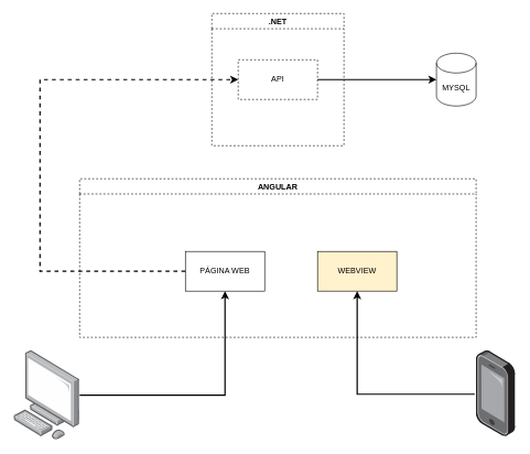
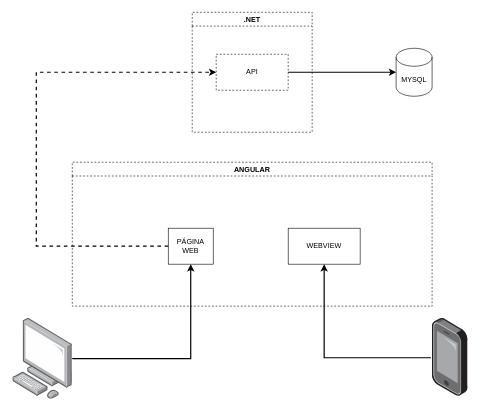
- <mxCell id="6" value="PÁGINA WEB" style="rounded=0;whiteSpace=wrap;html=1;" vertex="1" parent="4"><mxGeometry x="160" y="110" width="120" height="60" as="geometry" /></mxCell>
+ <mxCell id="6" value="PÁGINA WEB" style="rounded=0;whiteSpace=wrap;html=1;" vertex="1" parent="4"><mxGeometry x="160" y="110" width="75" height="60" as="geometry" /></mxCell>
- <mxCell id="5" value="WEBVIEW" style="rounded=0;whiteSpace=wrap;html=1;fillColor=#fff2cc;" vertex="1" parent="4"><mxGeometry x="360" y="110" width="120" height="60" as="geometry" /></mxCell>
+ <mxCell id="5" value="WEBVIEW" style="rounded=0;whiteSpace=wrap;html=1;" vertex="1" parent="4"><mxGeometry x="360" y="110" width="120" height="60" as="geometry" /></mxCell>
